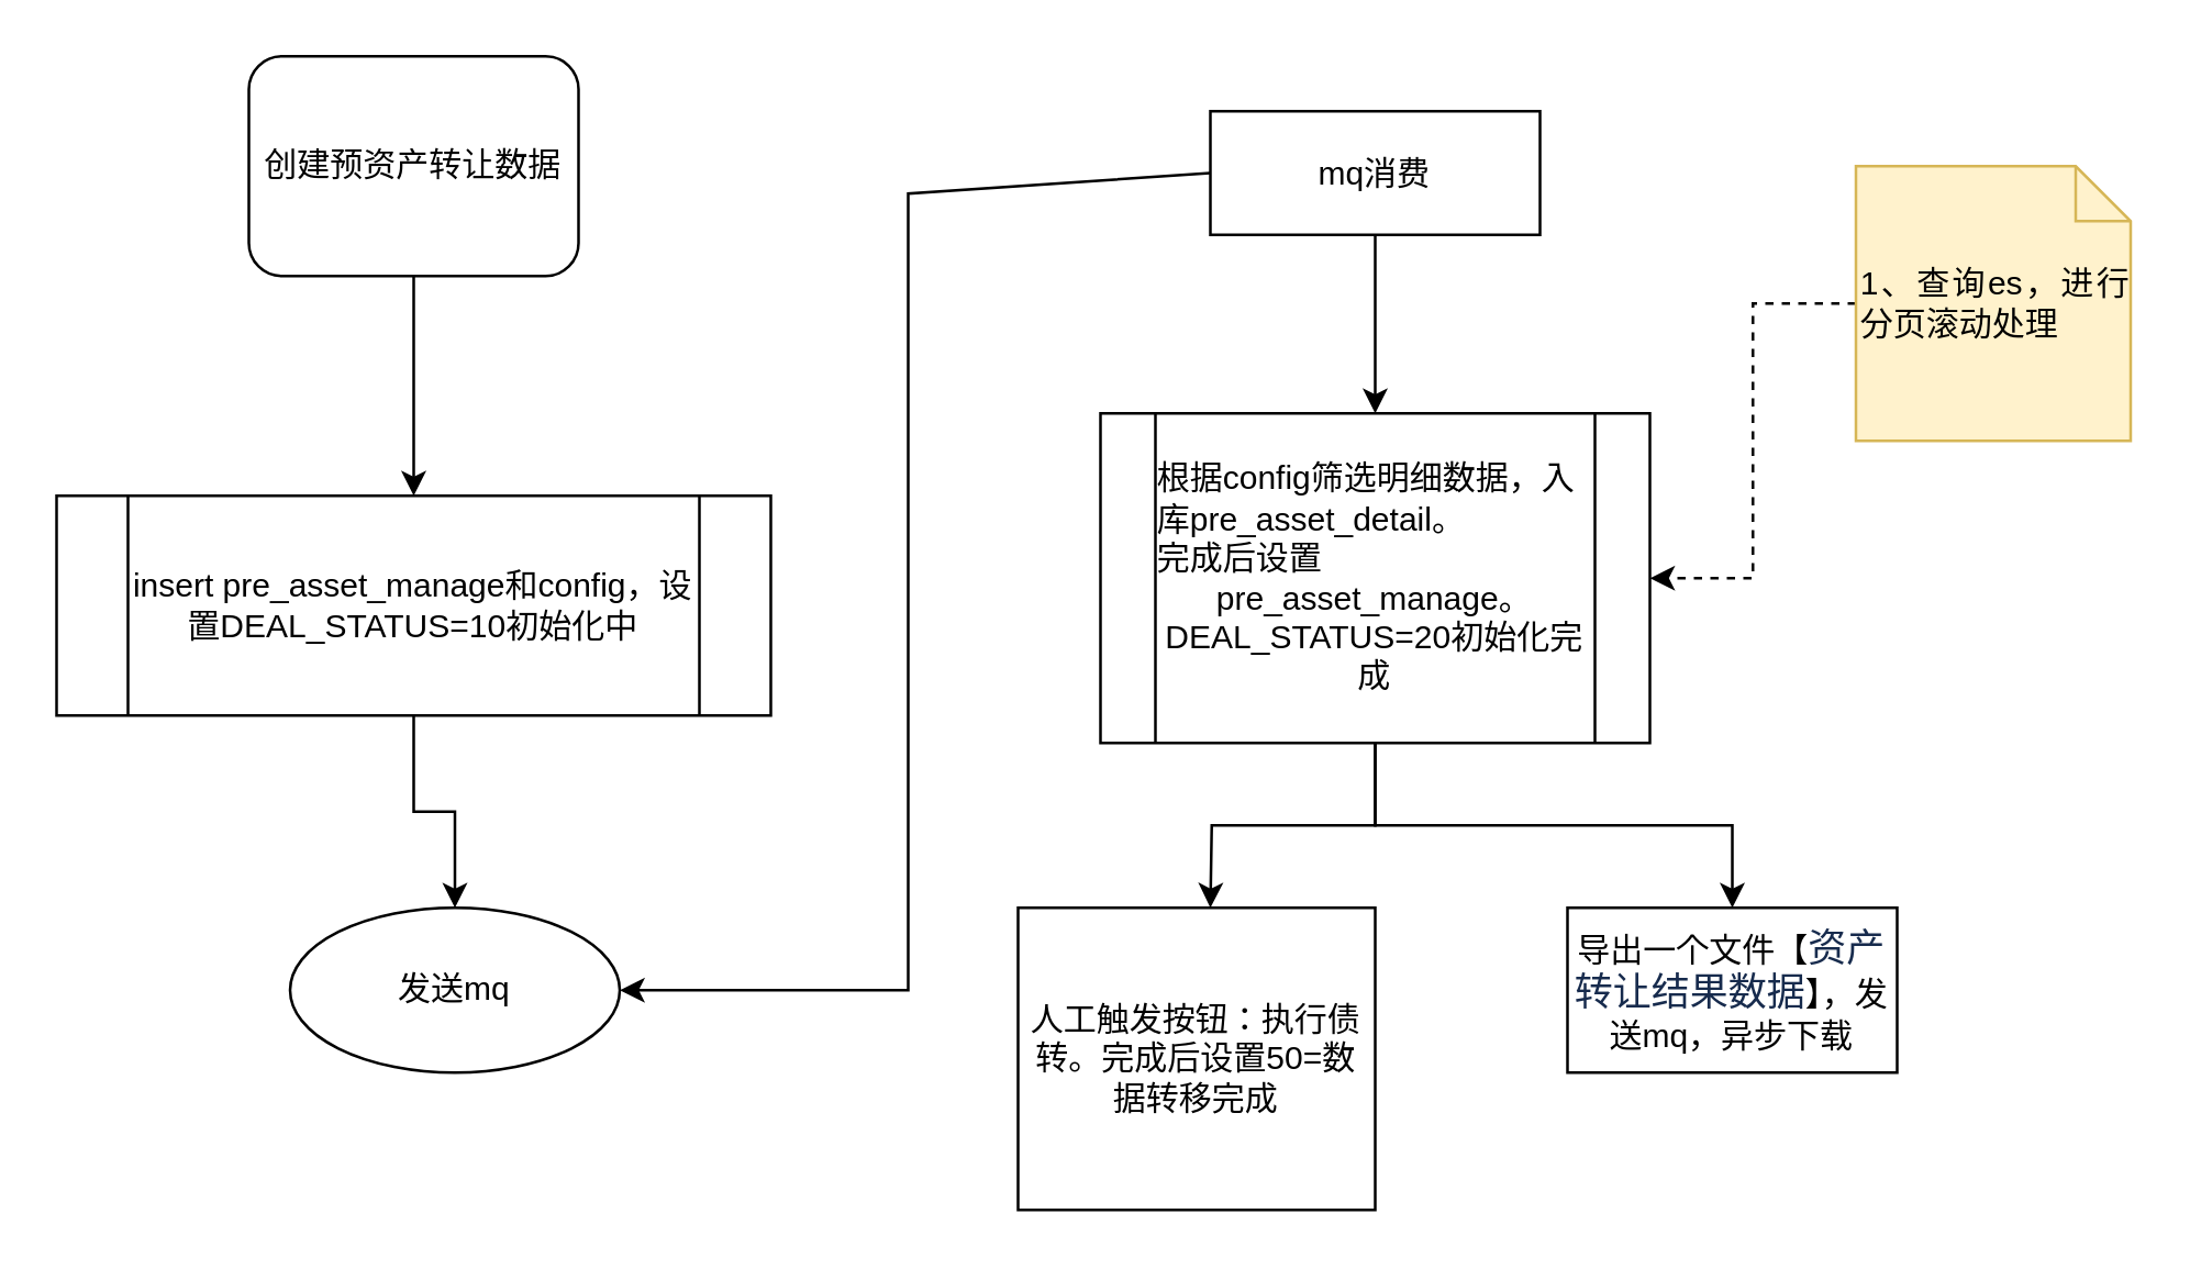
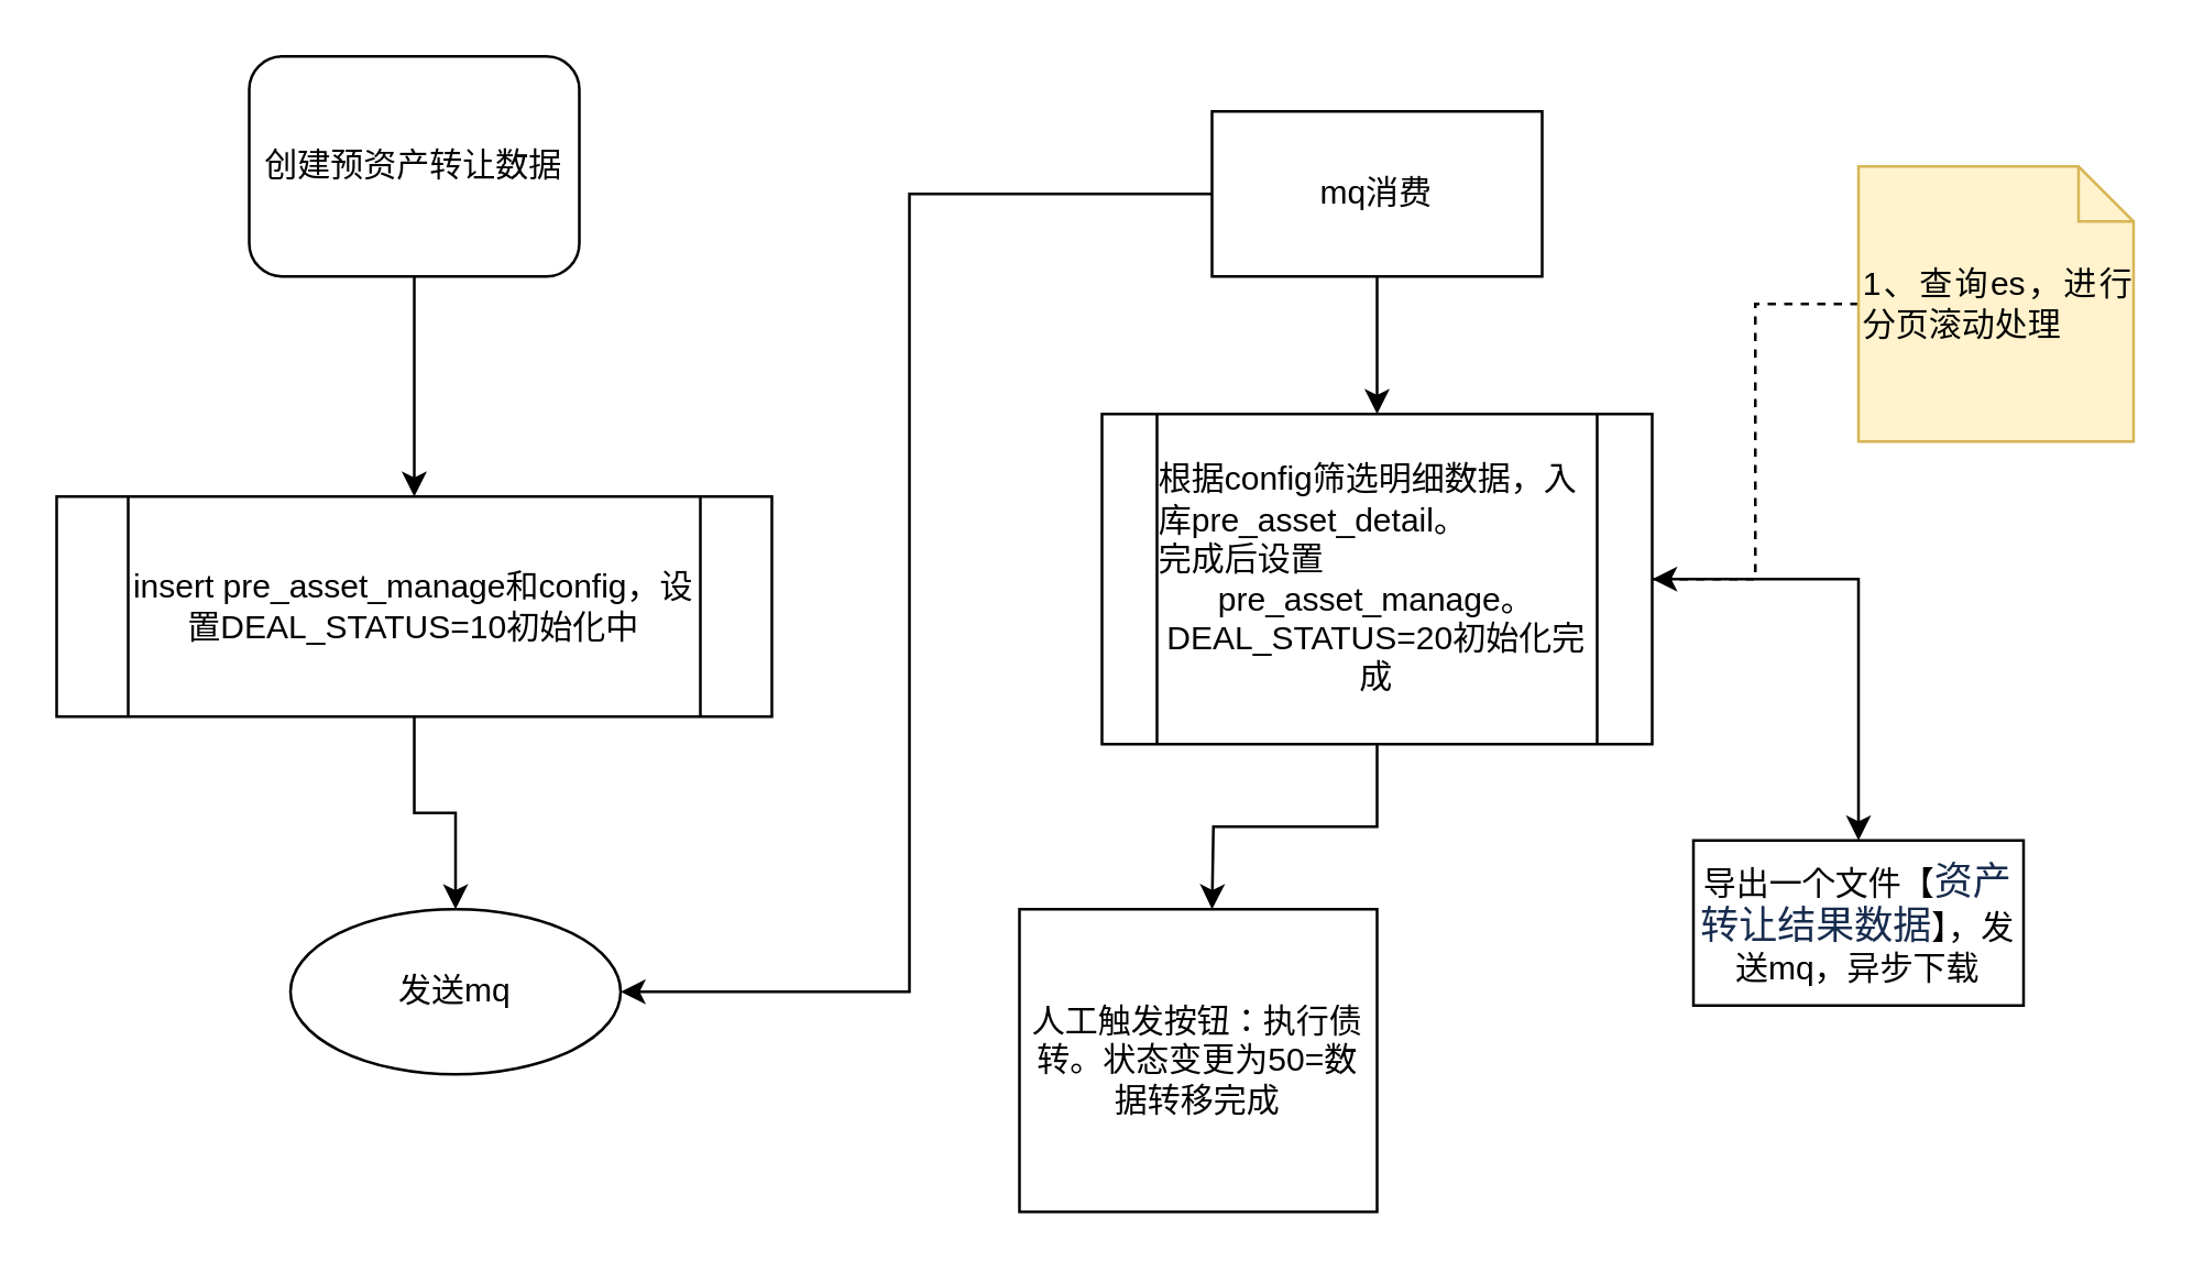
- <mxCell id="9" value="mq消费" style="rounded=0;whiteSpace=wrap;html=1;" vertex="1" parent="1"><mxGeometry x="440" y="40" width="120" height="45" as="geometry" /></mxCell>
+ <mxCell id="9" value="mq消费" style="rounded=0;whiteSpace=wrap;html=1;" vertex="1" parent="1"><mxGeometry x="440" y="40" width="120" height="60" as="geometry" /></mxCell>
- <mxCell id="15" value="导出一个文件【&lt;span style=&quot;color: rgb(23, 43, 77); font-family: -apple-system, &amp;quot;system-ui&amp;quot;, &amp;quot;Segoe UI&amp;quot;, Roboto, Oxygen, Ubuntu, &amp;quot;Fira Sans&amp;quot;, &amp;quot;Droid Sans&amp;quot;, &amp;quot;Helvetica Neue&amp;quot;, sans-serif; font-size: 14px; text-align: left; background-color: rgb(255, 255, 255);&quot;&gt;资产转让结果数据&lt;/span&gt;】，发送mq，异步下载" style="whiteSpace=wrap;html=1;rounded=0;" vertex="1" parent="1"><mxGeometry x="570" y="330" width="120" height="60" as="geometry" /></mxCell>
+ <mxCell id="15" value="导出一个文件【&lt;span style=&quot;color: rgb(23, 43, 77); font-family: -apple-system, &amp;quot;system-ui&amp;quot;, &amp;quot;Segoe UI&amp;quot;, Roboto, Oxygen, Ubuntu, &amp;quot;Fira Sans&amp;quot;, &amp;quot;Droid Sans&amp;quot;, &amp;quot;Helvetica Neue&amp;quot;, sans-serif; font-size: 14px; text-align: left; background-color: rgb(255, 255, 255);&quot;&gt;资产转让结果数据&lt;/span&gt;】，发送mq，异步下载" style="whiteSpace=wrap;html=1;rounded=0;" vertex="1" parent="1"><mxGeometry x="615" y="305" width="120" height="60" as="geometry" /></mxCell>
- <mxCell id="16" value="人工触发按钮：执行债转。完成后设置50=数据转移完成" style="whiteSpace=wrap;html=1;rounded=0;" vertex="1" parent="1"><mxGeometry x="370" y="330" width="130" height="110" as="geometry" /></mxCell>
+ <mxCell id="16" value="人工触发按钮：执行债转。状态变更为50=数据转移完成" style="whiteSpace=wrap;html=1;rounded=0;" vertex="1" parent="1"><mxGeometry x="370" y="330" width="130" height="110" as="geometry" /></mxCell>
